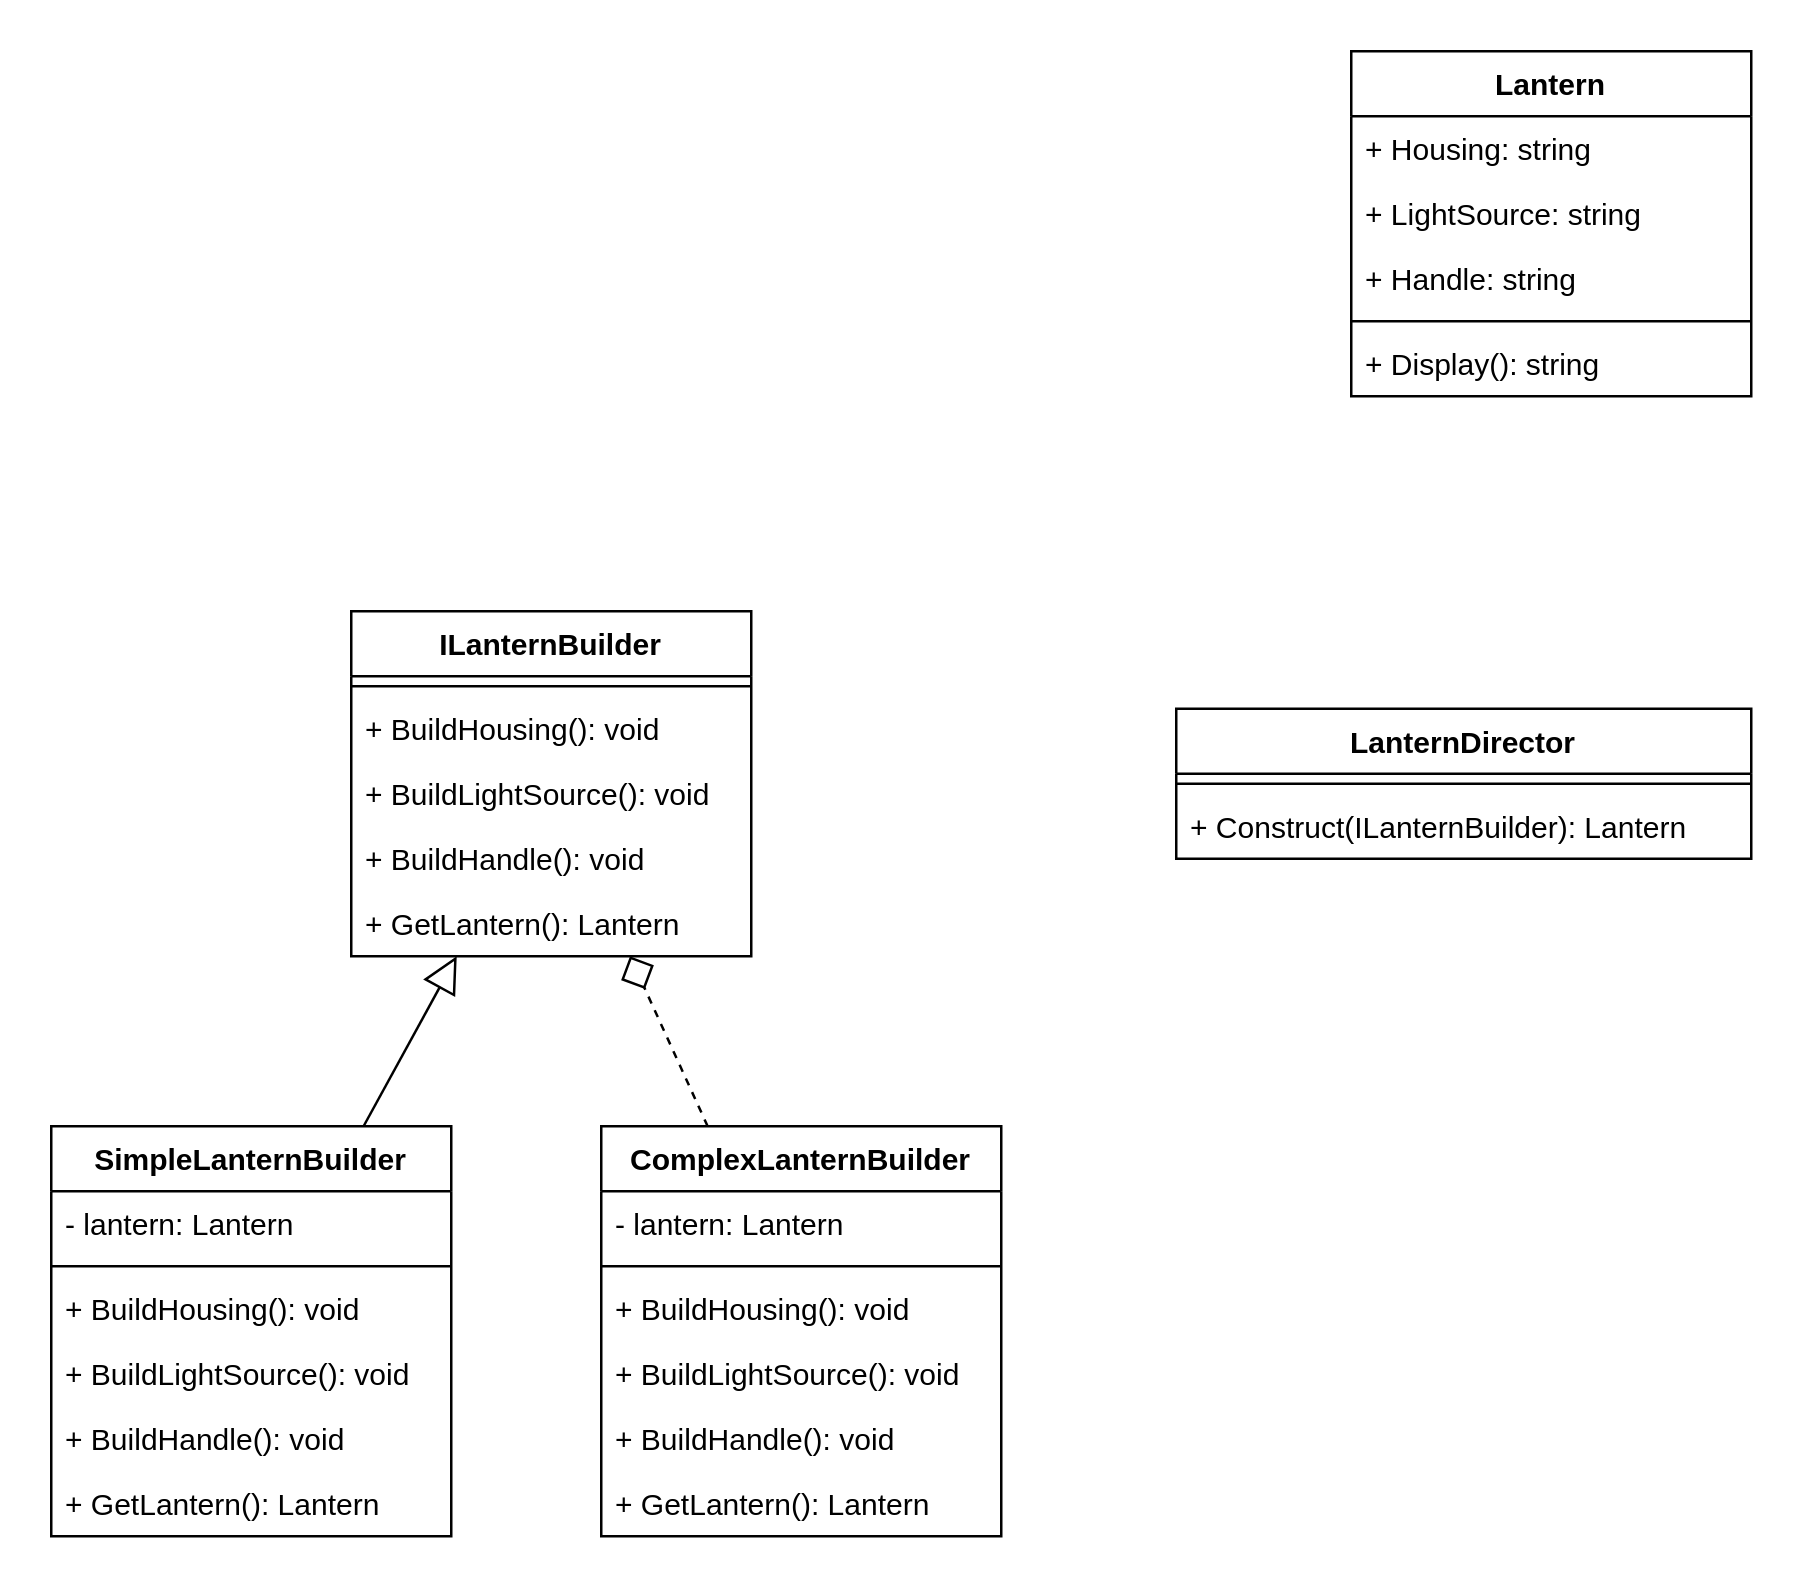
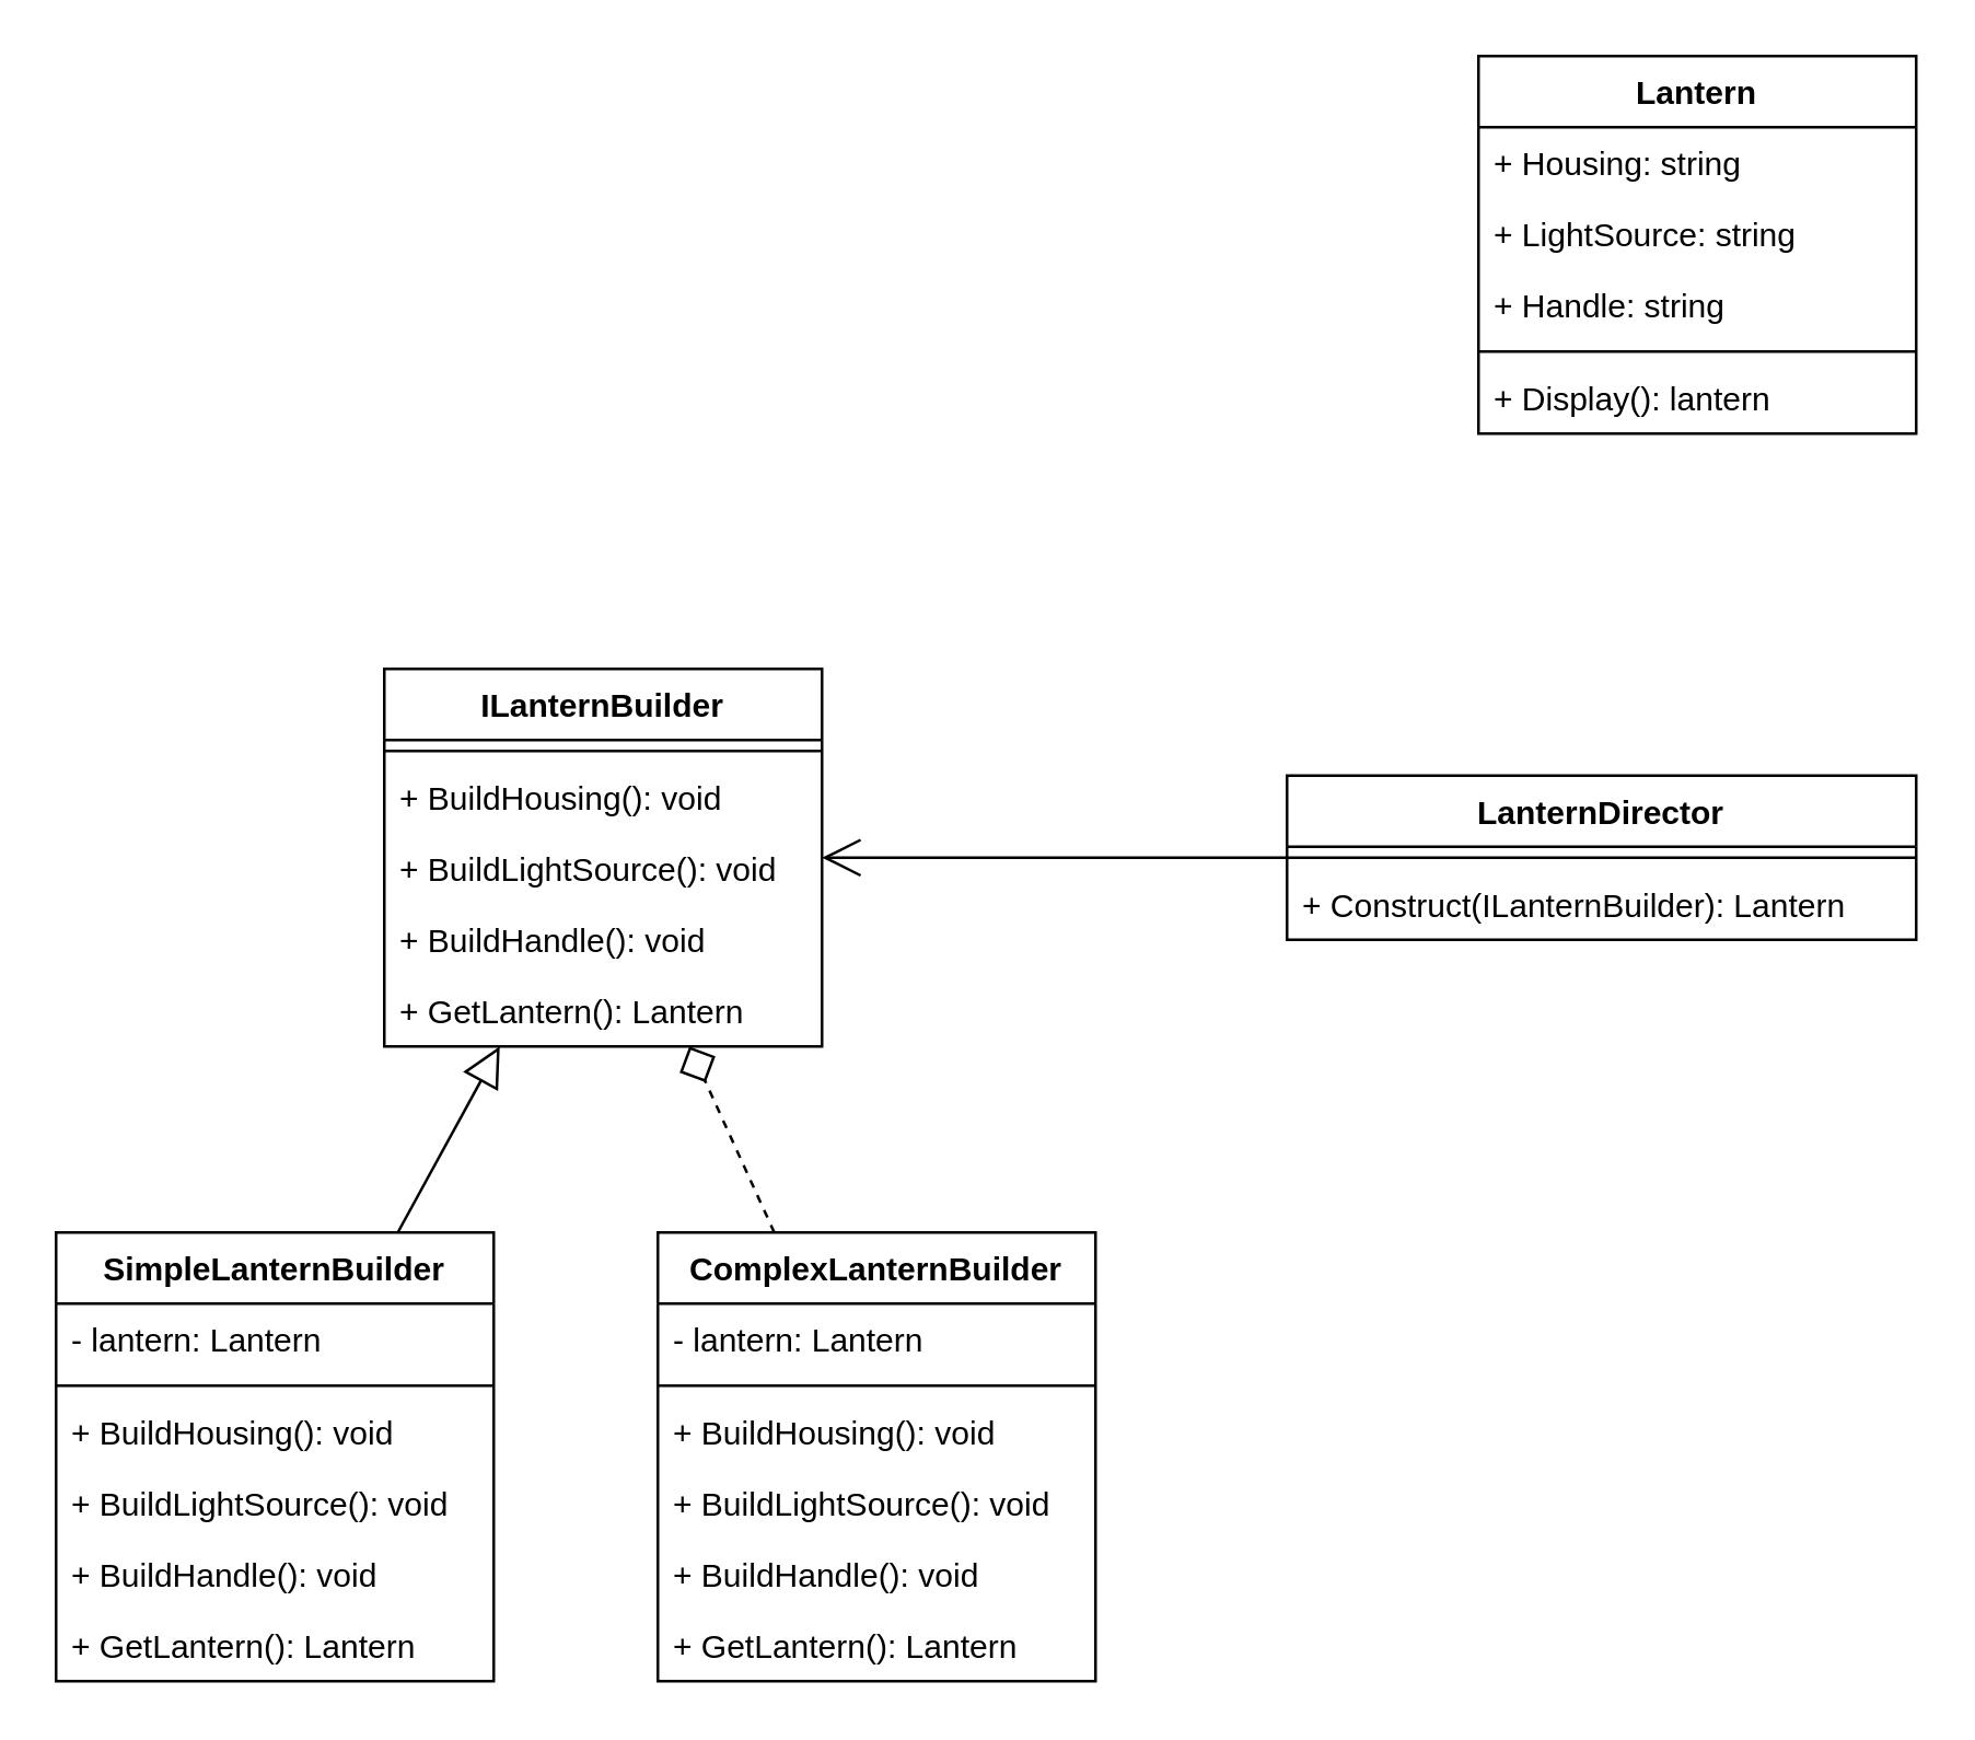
- <mxCell id="17" value="+ Display(): string" style="text;strokeColor=none;fillColor=none;align=left;verticalAlign=top;spacingLeft=4;spacingRight=4;overflow=hidden;rotatable=0;points=[[0,0.5],[1,0.5]];portConstraint=eastwest;whiteSpace=wrap;html=1;" vertex="1" parent="12"><mxGeometry y="112" width="160" height="26" as="geometry" /></mxCell>
+ <mxCell id="17" value="+ Display(): lantern" style="text;strokeColor=none;fillColor=none;align=left;verticalAlign=top;spacingLeft=4;spacingRight=4;overflow=hidden;rotatable=0;points=[[0,0.5],[1,0.5]];portConstraint=eastwest;whiteSpace=wrap;html=1;" vertex="1" parent="12"><mxGeometry y="112" width="160" height="26" as="geometry" /></mxCell>
+ <mxCell id="11" value="" style="endArrow=open;endSize=12;html=1;rounded=0;" edge="1" parent="1" source="2" target="5"><mxGeometry x="-0.294" y="-73" width="160" relative="1" as="geometry"><mxPoint x="350" y="390" as="sourcePoint" /><mxPoint x="510" y="390" as="targetPoint" /><mxPoint as="offset" /></mxGeometry></mxCell>
